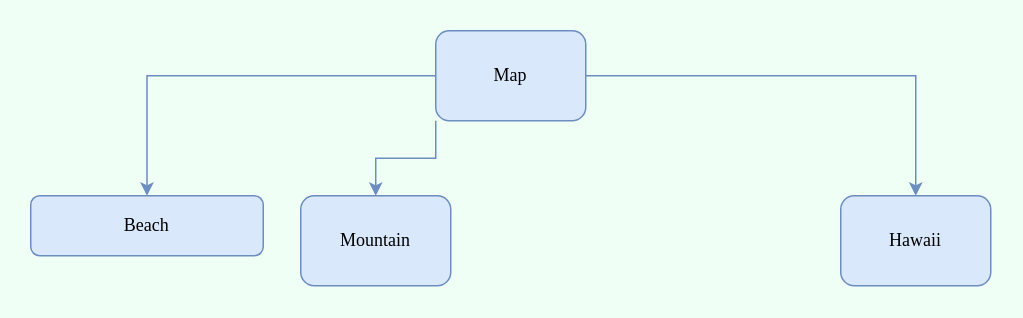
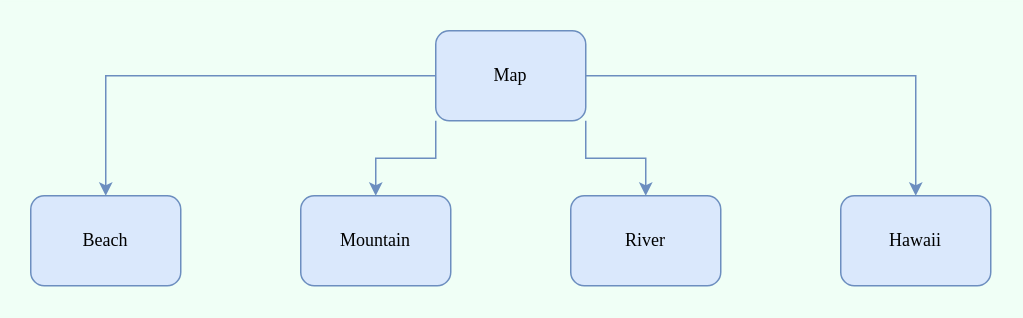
+ <mxCell id="8" style="edgeStyle=orthogonalEdgeStyle;rounded=0;orthogonalLoop=1;jettySize=auto;html=1;exitX=1;exitY=1;exitDx=0;exitDy=0;fontSize=12;fillColor=#dae8fc;strokeColor=#6c8ebf;" edge="1" parent="1" source="10" target="3"><mxGeometry relative="1" as="geometry" /></mxCell>
- <mxCell id="2" value="&lt;span style=&quot;font-size: 12px;&quot;&gt;Beach&lt;/span&gt;" style="rounded=1;whiteSpace=wrap;html=1;shadow=0;labelBackgroundColor=none;strokeWidth=1;fontFamily=Verdana;fontSize=8;align=center;fillColor=#dae8fc;strokeColor=#6c8ebf;" vertex="1" parent="1"><mxGeometry x="20" y="130" width="155" height="40" as="geometry" /></mxCell>
+ <mxCell id="2" value="&lt;span style=&quot;font-size: 12px;&quot;&gt;Beach&lt;/span&gt;" style="rounded=1;whiteSpace=wrap;html=1;shadow=0;labelBackgroundColor=none;strokeWidth=1;fontFamily=Verdana;fontSize=8;align=center;fillColor=#dae8fc;strokeColor=#6c8ebf;" vertex="1" parent="1"><mxGeometry x="20" y="130" width="100" height="60" as="geometry" /></mxCell>
+ <mxCell id="3" value="&lt;font style=&quot;font-size: 12px;&quot;&gt;River&lt;/font&gt;" style="rounded=1;whiteSpace=wrap;html=1;shadow=0;labelBackgroundColor=none;strokeWidth=1;fontFamily=Verdana;fontSize=8;align=center;fillColor=#dae8fc;strokeColor=#6c8ebf;" vertex="1" parent="1"><mxGeometry x="380" y="130" width="100" height="60" as="geometry" /></mxCell>
